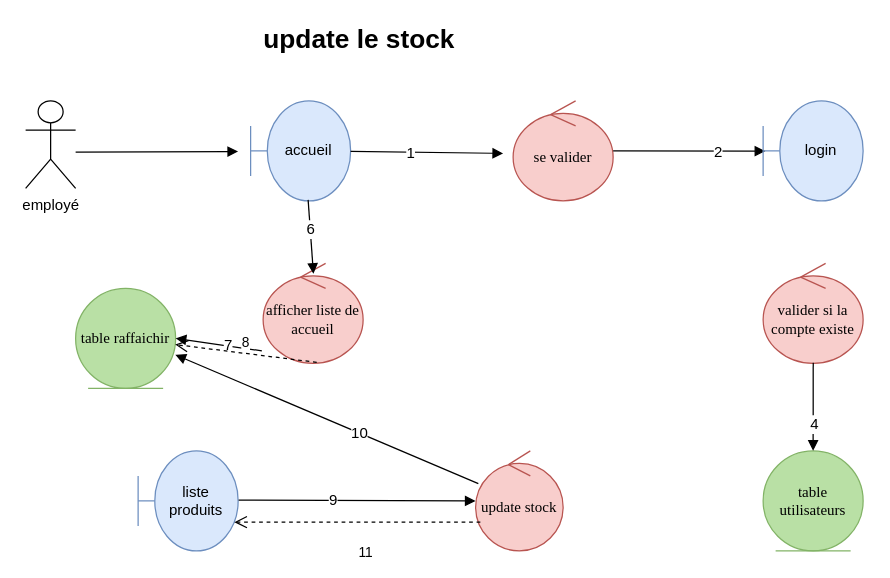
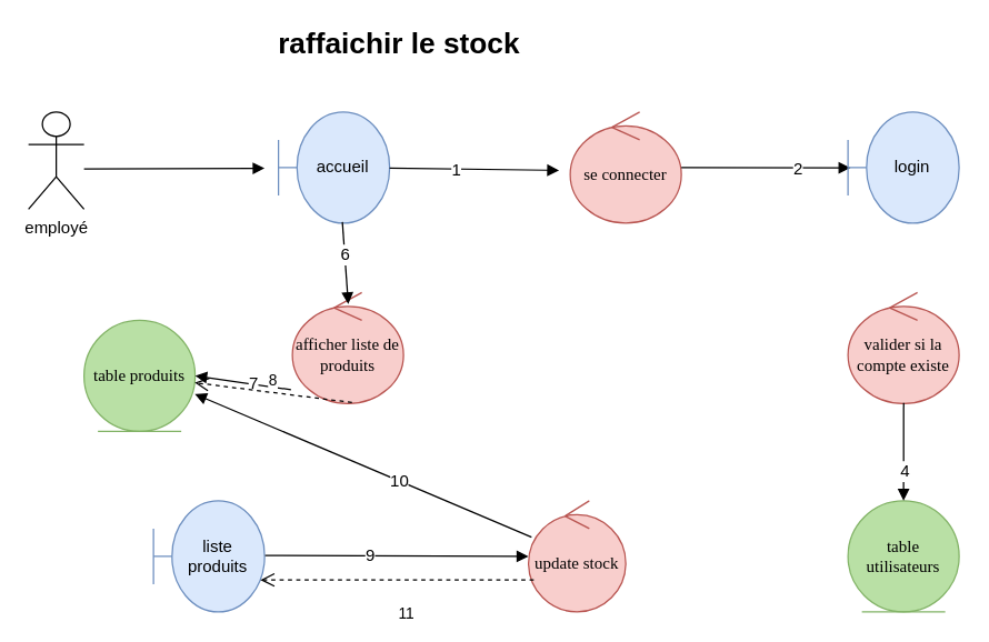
- <mxCell id="12" value="&lt;span style=&quot;font-size: 21px&quot;&gt;&lt;b&gt;update le stock&amp;nbsp;&lt;/b&gt;&lt;/span&gt;" style="text;html=1;strokeColor=none;fillColor=none;align=center;verticalAlign=middle;whiteSpace=wrap;rounded=0;" vertex="1" parent="1"><mxGeometry x="190" y="20" width="200" height="20" as="geometry" /></mxCell>
+ <mxCell id="12" value="&lt;span style=&quot;font-size: 21px&quot;&gt;&lt;b&gt;raffaichir le stock&amp;nbsp;&lt;/b&gt;&lt;/span&gt;" style="text;html=1;strokeColor=none;fillColor=none;align=center;verticalAlign=middle;whiteSpace=wrap;rounded=0;" vertex="1" parent="1"><mxGeometry x="190" y="20" width="200" height="20" as="geometry" /></mxCell>
- <mxCell id="4" value="se valider" style="ellipse;shape=umlControl;whiteSpace=wrap;html=1;fontFamily=Verdana;fillColor=#f8cecc;strokeColor=#b85450;" vertex="1" parent="1"><mxGeometry x="410" y="80" width="80" height="80" as="geometry" /></mxCell>
+ <mxCell id="4" value="se connecter" style="ellipse;shape=umlControl;whiteSpace=wrap;html=1;fontFamily=Verdana;fillColor=#f8cecc;strokeColor=#b85450;" vertex="1" parent="1"><mxGeometry x="410" y="80" width="80" height="80" as="geometry" /></mxCell>
- <mxCell id="18" value="afficher liste de accueil" style="ellipse;shape=umlControl;whiteSpace=wrap;html=1;fontFamily=Verdana;fillColor=#f8cecc;strokeColor=#b85450;" vertex="1" parent="1"><mxGeometry x="210" y="210" width="80" height="80" as="geometry" /></mxCell>
+ <mxCell id="18" value="afficher liste de produits" style="ellipse;shape=umlControl;whiteSpace=wrap;html=1;fontFamily=Verdana;fillColor=#f8cecc;strokeColor=#b85450;" vertex="1" parent="1"><mxGeometry x="210" y="210" width="80" height="80" as="geometry" /></mxCell>
- <mxCell id="21" value="table raffaichir" style="ellipse;shape=umlEntity;whiteSpace=wrap;html=1;fontFamily=Verdana;fillColor=#B9E0A5;strokeColor=#82b366;" vertex="1" parent="1"><mxGeometry x="60" y="230" width="80" height="80" as="geometry" /></mxCell>
+ <mxCell id="21" value="table produits" style="ellipse;shape=umlEntity;whiteSpace=wrap;html=1;fontFamily=Verdana;fillColor=#B9E0A5;strokeColor=#82b366;" vertex="1" parent="1"><mxGeometry x="60" y="230" width="80" height="80" as="geometry" /></mxCell>
